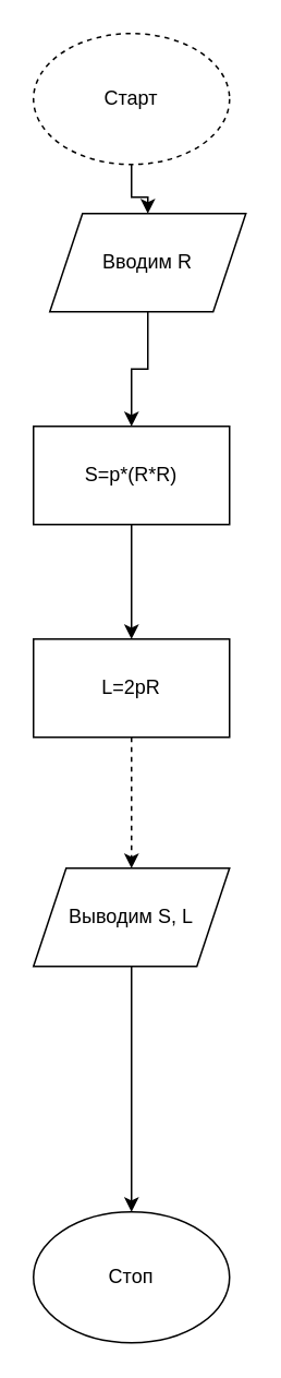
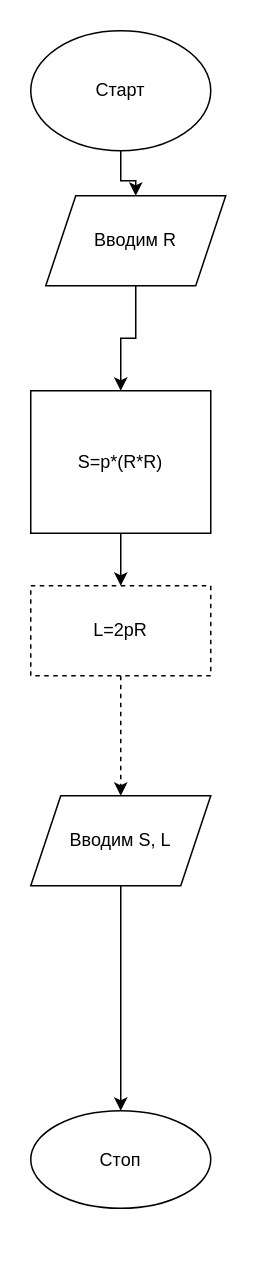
- <mxCell id="3" value="Старт" style="ellipse;whiteSpace=wrap;html=1;dashed=1;" parent="1" vertex="1"><mxGeometry x="20" y="20" width="120" height="80" as="geometry" /></mxCell>
+ <mxCell id="3" value="Старт" style="ellipse;whiteSpace=wrap;html=1;" parent="1" vertex="1"><mxGeometry x="20" y="20" width="120" height="80" as="geometry" /></mxCell>
- <mxCell id="7" value="S=p*(R*R)" style="whiteSpace=wrap;html=1;" parent="1" vertex="1"><mxGeometry x="20" y="260" width="120" height="60" as="geometry" /></mxCell>
+ <mxCell id="7" value="S=p*(R*R)" style="whiteSpace=wrap;html=1;" parent="1" vertex="1"><mxGeometry x="20" y="260" width="120" height="95" as="geometry" /></mxCell>
- <mxCell id="9" value="L=2pR" style="whiteSpace=wrap;html=1;" parent="1" vertex="1"><mxGeometry x="20" y="390" width="120" height="60" as="geometry" /></mxCell>
+ <mxCell id="9" value="L=2pR" style="whiteSpace=wrap;html=1;dashed=1;" parent="1" vertex="1"><mxGeometry x="20" y="390" width="120" height="60" as="geometry" /></mxCell>
- <mxCell id="11" value="Выводим S, L" style="shape=parallelogram;perimeter=parallelogramPerimeter;whiteSpace=wrap;html=1;fixedSize=1;" parent="1" vertex="1"><mxGeometry x="20" y="530" width="120" height="60" as="geometry" /></mxCell>
+ <mxCell id="11" value="Вводим S, L" style="shape=parallelogram;perimeter=parallelogramPerimeter;whiteSpace=wrap;html=1;fixedSize=1;" parent="1" vertex="1"><mxGeometry x="20" y="530" width="120" height="60" as="geometry" /></mxCell>
- <mxCell id="12" value="Стоп" style="ellipse;whiteSpace=wrap;html=1;" parent="1" vertex="1"><mxGeometry x="20" y="740" width="120" height="80" as="geometry" /></mxCell>
+ <mxCell id="12" value="Стоп" style="ellipse;whiteSpace=wrap;html=1;" parent="1" vertex="1"><mxGeometry x="20" y="740" width="120" height="65" as="geometry" /></mxCell>
